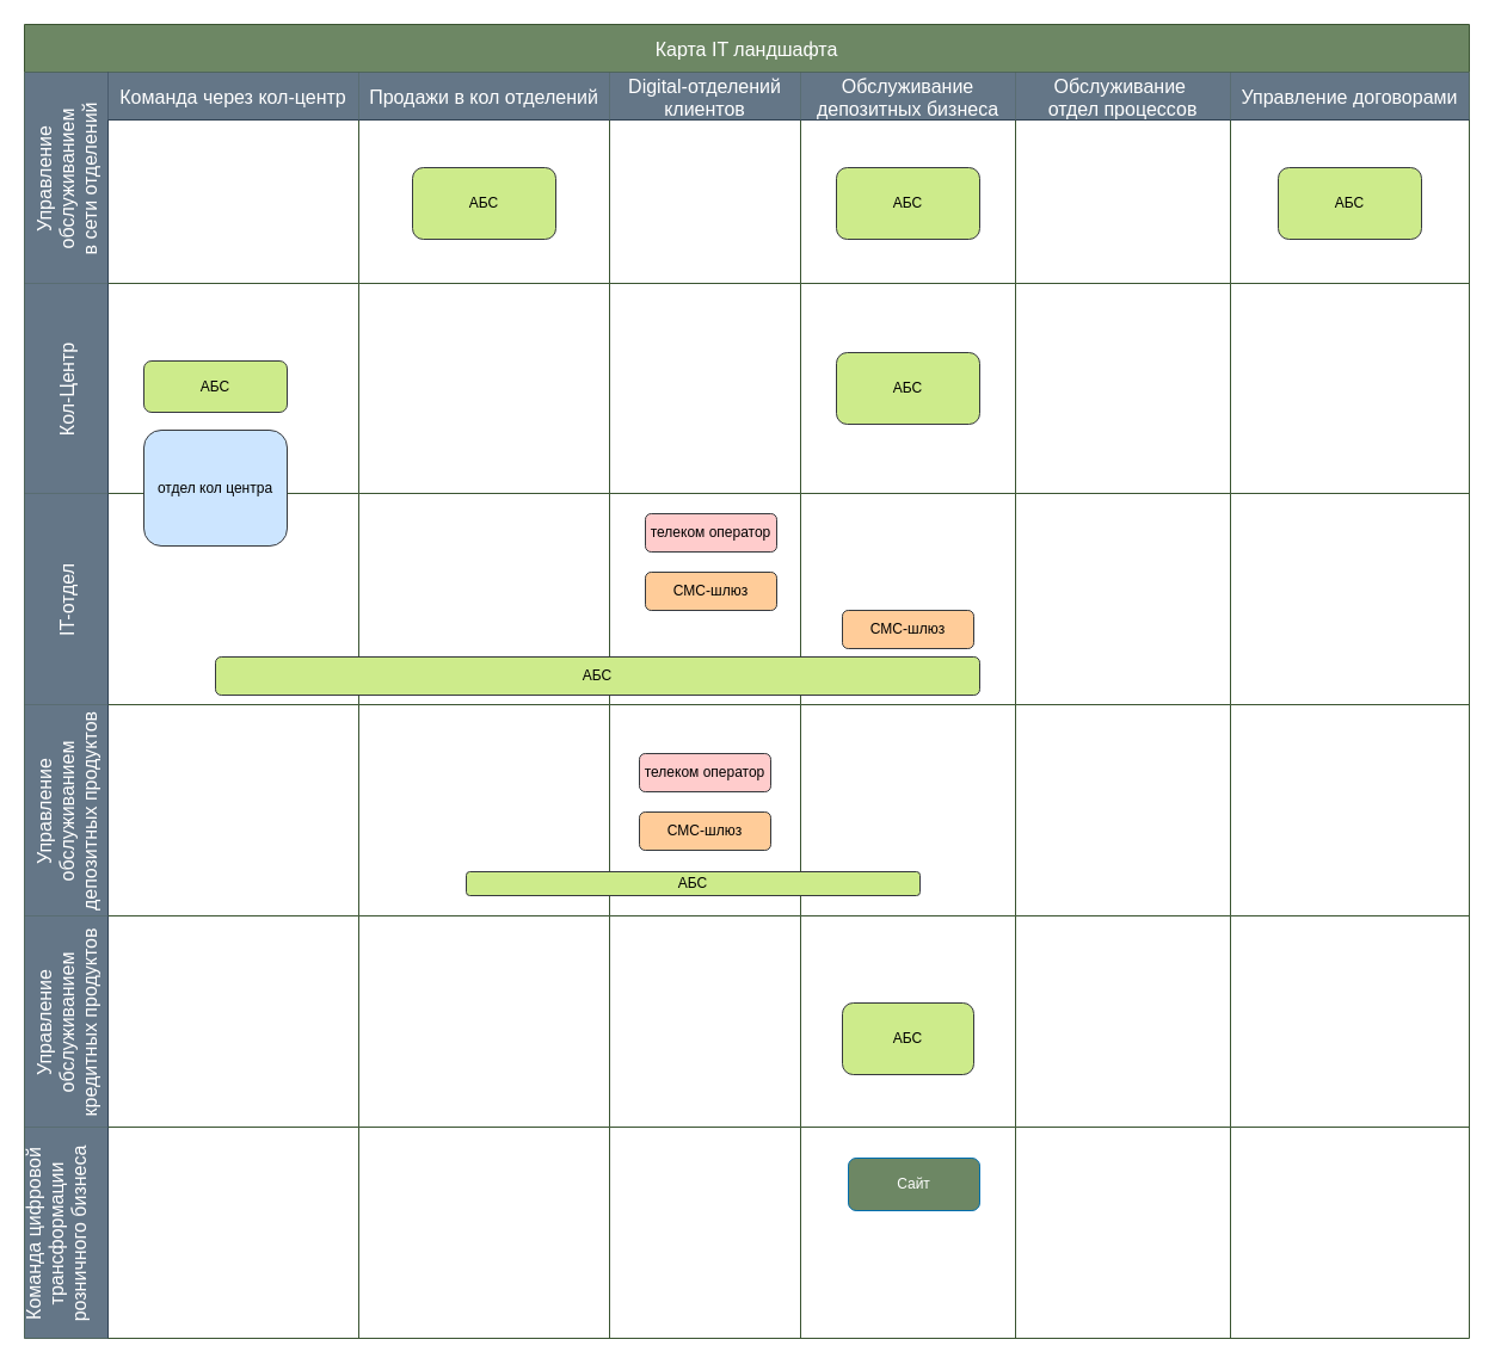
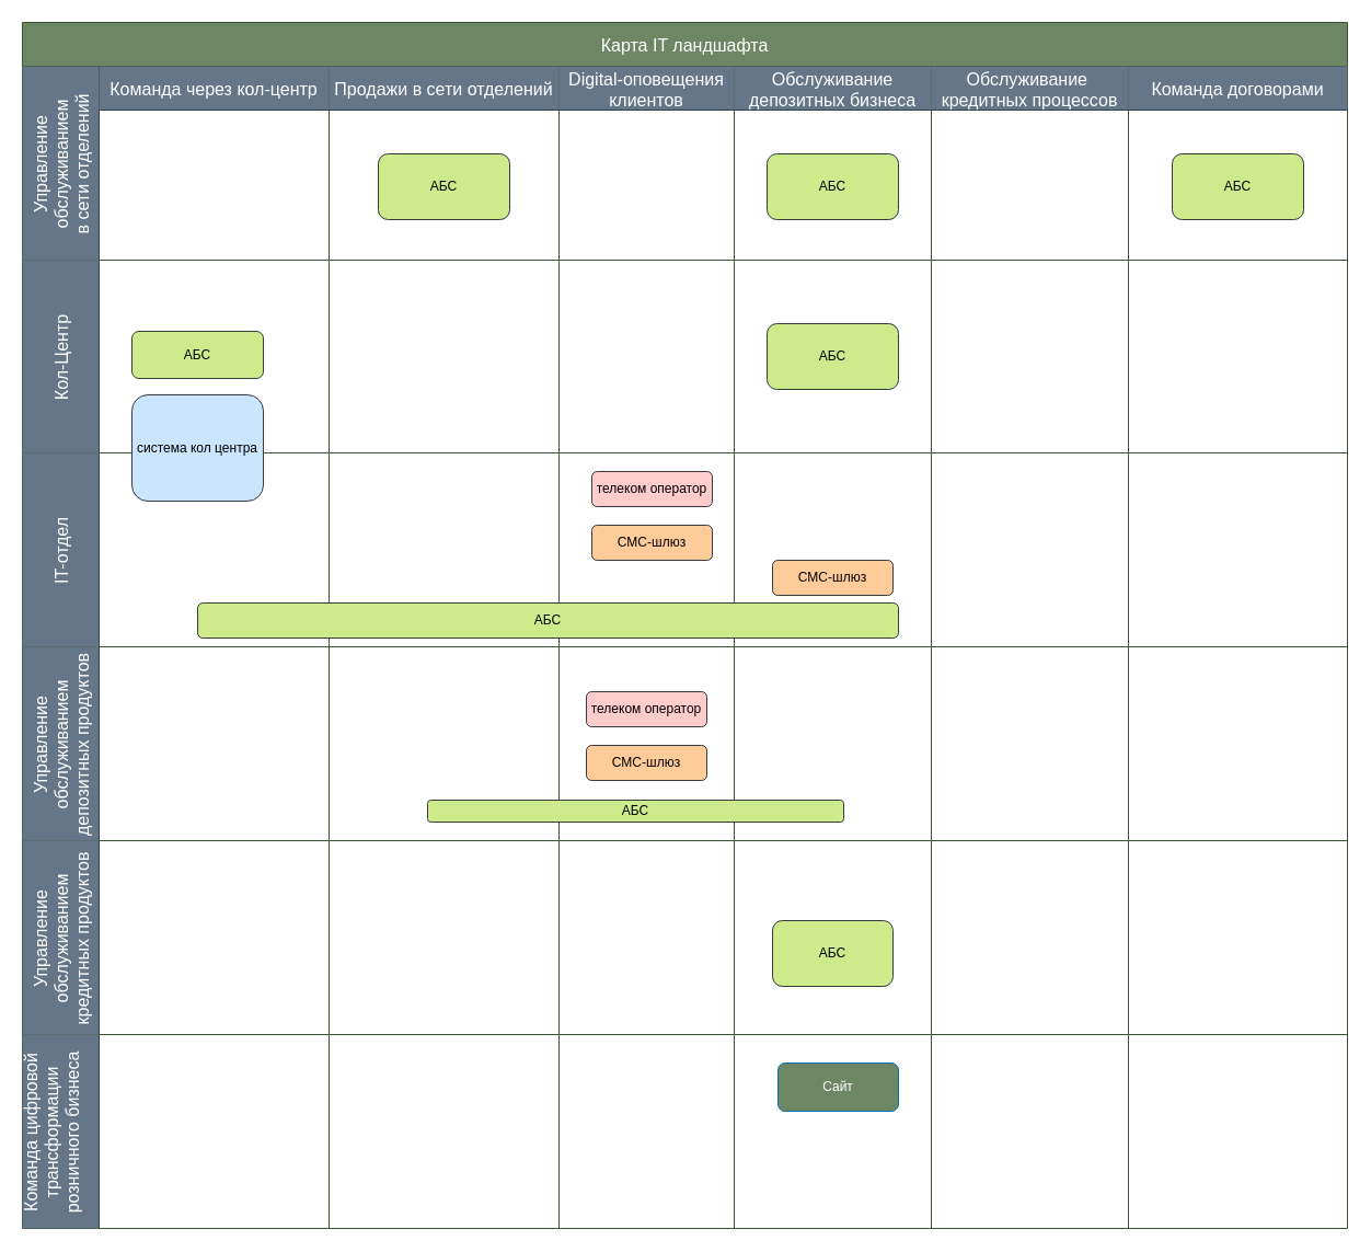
- <mxCell id="7" value="Digital-отделений&#10;клиентов" style="swimlane;swimlaneHead=0;swimlaneBody=0;fontStyle=0;strokeColor=#314354;connectable=0;fillColor=#647687;startSize=40;collapsible=0;recursiveResize=0;expand=0;fontSize=16;fontColor=#ffffff;" vertex="1" parent="3"><mxGeometry x="490" width="160" height="177" as="geometry"><mxRectangle width="160" height="177" as="alternateBounds" /></mxGeometry></mxCell>
+ <mxCell id="7" value="Digital-оповещения&#10;клиентов" style="swimlane;swimlaneHead=0;swimlaneBody=0;fontStyle=0;strokeColor=#314354;connectable=0;fillColor=#647687;startSize=40;collapsible=0;recursiveResize=0;expand=0;fontSize=16;fontColor=#ffffff;" vertex="1" parent="3"><mxGeometry x="490" width="160" height="177" as="geometry"><mxRectangle width="160" height="177" as="alternateBounds" /></mxGeometry></mxCell>
- <mxCell id="10" value="Обслуживание &#10;отдел процессов" style="swimlane;swimlaneHead=0;swimlaneBody=0;fontStyle=0;strokeColor=#314354;connectable=0;fillColor=#647687;startSize=40;collapsible=0;recursiveResize=0;expand=0;fontSize=16;fontColor=#ffffff;" vertex="1" parent="3"><mxGeometry x="830" width="180" height="177" as="geometry"><mxRectangle width="180" height="177" as="alternateBounds" /></mxGeometry></mxCell>
+ <mxCell id="10" value="Обслуживание &#10;кредитных процессов" style="swimlane;swimlaneHead=0;swimlaneBody=0;fontStyle=0;strokeColor=#314354;connectable=0;fillColor=#647687;startSize=40;collapsible=0;recursiveResize=0;expand=0;fontSize=16;fontColor=#ffffff;" vertex="1" parent="3"><mxGeometry x="830" width="180" height="177" as="geometry"><mxRectangle width="180" height="177" as="alternateBounds" /></mxGeometry></mxCell>
- <mxCell id="5" value="Продажи в кол отделений" style="swimlane;swimlaneHead=0;swimlaneBody=0;fontStyle=0;strokeColor=#314354;connectable=0;fillColor=#647687;startSize=40;collapsible=0;recursiveResize=0;expand=0;fontSize=16;fontColor=#ffffff;" vertex="1" parent="3"><mxGeometry x="280" width="210" height="177" as="geometry"><mxRectangle width="210" height="177" as="alternateBounds" /></mxGeometry></mxCell>
+ <mxCell id="5" value="Продажи в сети отделений" style="swimlane;swimlaneHead=0;swimlaneBody=0;fontStyle=0;strokeColor=#314354;connectable=0;fillColor=#647687;startSize=40;collapsible=0;recursiveResize=0;expand=0;fontSize=16;fontColor=#ffffff;" vertex="1" parent="3"><mxGeometry x="280" width="210" height="177" as="geometry"><mxRectangle width="210" height="177" as="alternateBounds" /></mxGeometry></mxCell>
- <mxCell id="11" value="Управление договорами" style="swimlane;swimlaneHead=0;swimlaneBody=0;fontStyle=0;strokeColor=#314354;connectable=0;fillColor=#647687;startSize=40;collapsible=0;recursiveResize=0;expand=0;fontSize=16;fontColor=#ffffff;" vertex="1" parent="3"><mxGeometry x="1010" width="200" height="177" as="geometry"><mxRectangle width="200" height="177" as="alternateBounds" /></mxGeometry></mxCell>
+ <mxCell id="11" value="Команда договорами" style="swimlane;swimlaneHead=0;swimlaneBody=0;fontStyle=0;strokeColor=#314354;connectable=0;fillColor=#647687;startSize=40;collapsible=0;recursiveResize=0;expand=0;fontSize=16;fontColor=#ffffff;" vertex="1" parent="3"><mxGeometry x="1010" width="200" height="177" as="geometry"><mxRectangle width="200" height="177" as="alternateBounds" /></mxGeometry></mxCell>
- <mxCell id="16" value="отдел кол центра" style="rounded=1;whiteSpace=wrap;html=1;fillColor=#cce5ff;strokeColor=#36393d;" vertex="1" parent="14"><mxGeometry x="30" y="123" width="120" height="97" as="geometry" /></mxCell>
+ <mxCell id="16" value="система кол центра" style="rounded=1;whiteSpace=wrap;html=1;fillColor=#cce5ff;strokeColor=#36393d;" vertex="1" parent="14"><mxGeometry x="30" y="123" width="120" height="97" as="geometry" /></mxCell>
